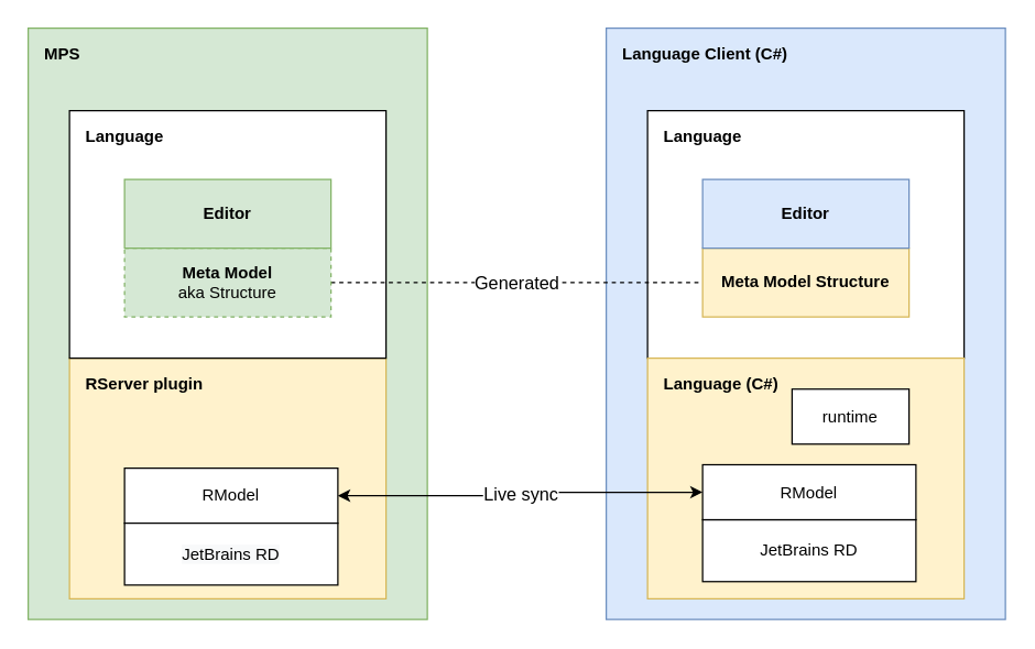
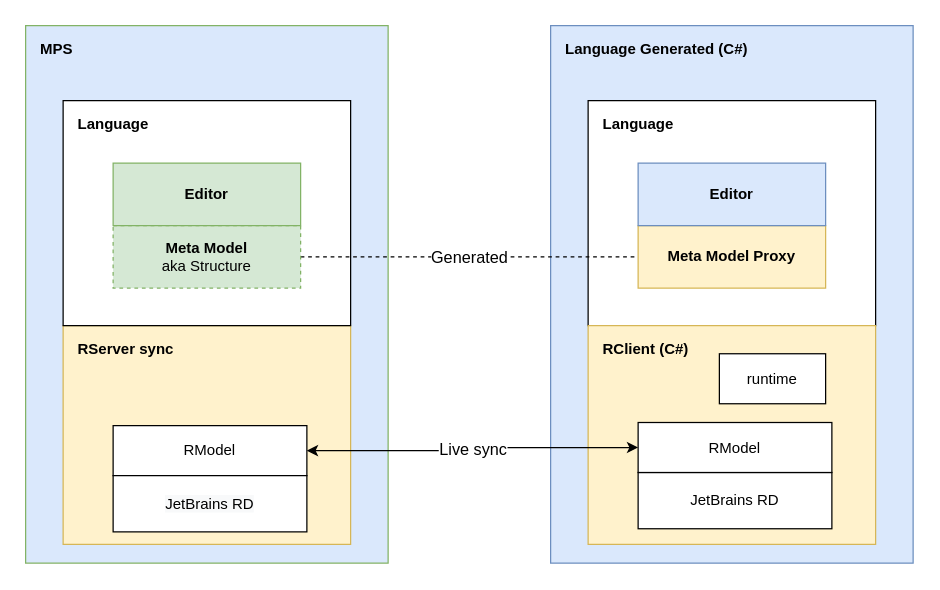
- <mxCell id="6" value="&lt;b&gt;MPS&lt;/b&gt;" style="rounded=0;whiteSpace=wrap;html=1;fillColor=#d5e8d4;strokeColor=#82b366;align=left;verticalAlign=top;spacingLeft=10;spacingTop=5;" parent="1" vertex="1"><mxGeometry x="20" y="20" width="290" height="430" as="geometry" /></mxCell>
+ <mxCell id="6" value="&lt;b&gt;MPS&lt;/b&gt;" style="rounded=0;whiteSpace=wrap;html=1;fillColor=#dae8fc;strokeColor=#82b366;align=left;verticalAlign=top;spacingLeft=10;spacingTop=5;" parent="1" vertex="1"><mxGeometry x="20" y="20" width="290" height="430" as="geometry" /></mxCell>
- <mxCell id="2" value="&lt;b&gt;Language Client (C#)&lt;/b&gt;" style="rounded=0;whiteSpace=wrap;html=1;fillColor=#dae8fc;strokeColor=#6c8ebf;align=left;verticalAlign=top;spacingLeft=10;spacingTop=5;" parent="1" vertex="1"><mxGeometry x="440" y="20" width="290" height="430" as="geometry" /></mxCell>
+ <mxCell id="2" value="&lt;b&gt;Language Generated (C#)&lt;/b&gt;" style="rounded=0;whiteSpace=wrap;html=1;fillColor=#dae8fc;strokeColor=#6c8ebf;align=left;verticalAlign=top;spacingLeft=10;spacingTop=5;" parent="1" vertex="1"><mxGeometry x="440" y="20" width="290" height="430" as="geometry" /></mxCell>
- <mxCell id="4" value="&lt;b&gt;Meta Model Structure&lt;/b&gt;" style="rounded=0;whiteSpace=wrap;html=1;fillColor=#fff2cc;strokeColor=#d6b656;" parent="1" vertex="1"><mxGeometry x="510" y="180" width="150" height="50" as="geometry" /></mxCell>
+ <mxCell id="4" value="&lt;b&gt;Meta Model Proxy&lt;/b&gt;" style="rounded=0;whiteSpace=wrap;html=1;fillColor=#fff2cc;strokeColor=#d6b656;" parent="1" vertex="1"><mxGeometry x="510" y="180" width="150" height="50" as="geometry" /></mxCell>
- <mxCell id="7" value="&lt;b&gt;RServer plugin&lt;/b&gt;" style="rounded=0;whiteSpace=wrap;html=1;fillColor=#fff2cc;strokeColor=#d6b656;align=left;verticalAlign=top;spacingLeft=10;spacingTop=5;" parent="1" vertex="1"><mxGeometry x="50" y="260" width="230" height="175" as="geometry" /></mxCell>
+ <mxCell id="7" value="&lt;b&gt;RServer sync&lt;/b&gt;" style="rounded=0;whiteSpace=wrap;html=1;fillColor=#fff2cc;strokeColor=#d6b656;align=left;verticalAlign=top;spacingLeft=10;spacingTop=5;" parent="1" vertex="1"><mxGeometry x="50" y="260" width="230" height="175" as="geometry" /></mxCell>
- <mxCell id="14" value="&lt;b&gt;Language (C#)&lt;/b&gt;" style="rounded=0;whiteSpace=wrap;html=1;fillColor=#fff2cc;strokeColor=#d6b656;align=left;verticalAlign=top;spacingLeft=10;spacingTop=5;" parent="1" vertex="1"><mxGeometry x="470" y="260" width="230" height="175" as="geometry" /></mxCell>
+ <mxCell id="14" value="&lt;b&gt;RClient (C#)&lt;/b&gt;" style="rounded=0;whiteSpace=wrap;html=1;fillColor=#fff2cc;strokeColor=#d6b656;align=left;verticalAlign=top;spacingLeft=10;spacingTop=5;" parent="1" vertex="1"><mxGeometry x="470" y="260" width="230" height="175" as="geometry" /></mxCell>
